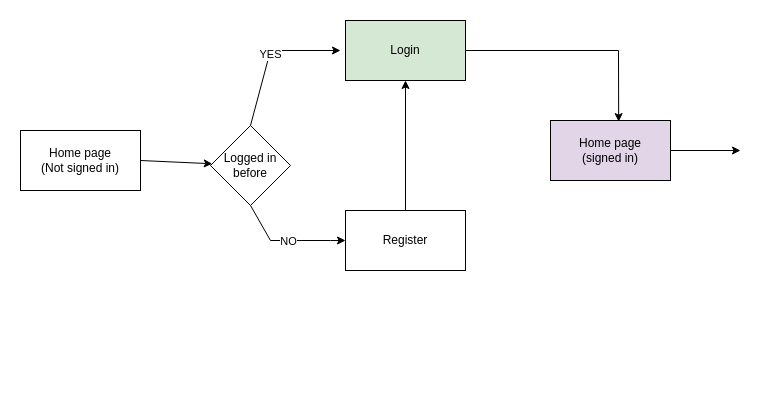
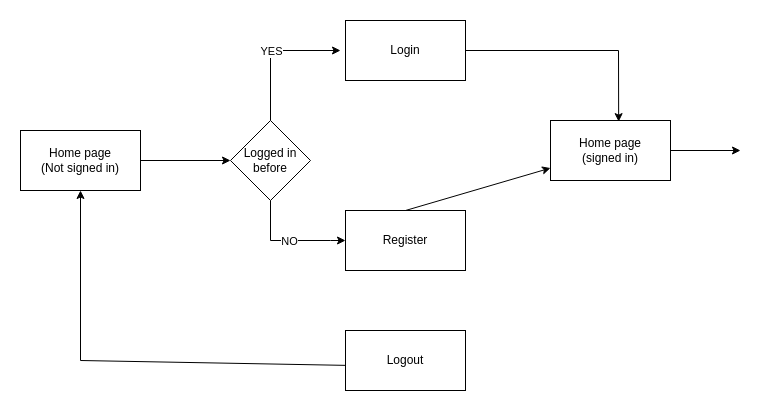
- <mxCell id="3" value="Login" style="rounded=0;whiteSpace=wrap;html=1;fillColor=#d5e8d4;" vertex="1" parent="1"><mxGeometry x="345" y="20" width="120" height="60" as="geometry" /></mxCell>
+ <mxCell id="3" value="Login" style="rounded=0;whiteSpace=wrap;html=1;" vertex="1" parent="1"><mxGeometry x="345" y="20" width="120" height="60" as="geometry" /></mxCell>
- <mxCell id="7" value="" style="endArrow=classic;html=1;rounded=0;exitX=0.5;exitY=0;exitDx=0;exitDy=0;entryX=0.5;entryY=1;entryDx=0;entryDy=0;" edge="1" parent="1" source="6" target="3"><mxGeometry width="50" height="50" relative="1" as="geometry"><mxPoint x="490" y="130" as="sourcePoint" /><mxPoint x="540" y="80" as="targetPoint" /></mxGeometry></mxCell>
+ <mxCell id="7" value="" style="endArrow=classic;html=1;rounded=0;exitX=0.5;exitY=0;exitDx=0;exitDy=0;" edge="1" parent="1" source="6" target="12"><mxGeometry width="50" height="50" relative="1" as="geometry"><mxPoint x="490" y="130" as="sourcePoint" /><mxPoint x="540" y="80" as="targetPoint" /></mxGeometry></mxCell>
- <mxCell id="12" value="Home page &lt;br&gt;(signed in)" style="rounded=0;whiteSpace=wrap;html=1;fillColor=#e1d5e7;" vertex="1" parent="1"><mxGeometry x="550" y="120" width="120" height="60" as="geometry" /></mxCell>
+ <mxCell id="12" value="Home page &lt;br&gt;(signed in)" style="rounded=0;whiteSpace=wrap;html=1;" vertex="1" parent="1"><mxGeometry x="550" y="120" width="120" height="60" as="geometry" /></mxCell>
- <mxCell id="4" value="Logged in before" style="rhombus;whiteSpace=wrap;html=1;" vertex="1" parent="1"><mxGeometry x="210" y="125" width="80" height="80" as="geometry" /></mxCell>
+ <mxCell id="4" value="Logged in before" style="rhombus;whiteSpace=wrap;html=1;" vertex="1" parent="1"><mxGeometry x="230" y="120" width="80" height="80" as="geometry" /></mxCell>
+ <mxCell id="15" value="" style="endArrow=classic;html=1;rounded=0;entryX=0.5;entryY=1;entryDx=0;entryDy=0;exitX=0;exitY=0.581;exitDx=0;exitDy=0;exitPerimeter=0;" edge="1" parent="1" source="14" target="2"><mxGeometry width="50" height="50" relative="1" as="geometry"><mxPoint x="170" y="260" as="sourcePoint" /><mxPoint x="220" y="210" as="targetPoint" /><Array as="points"><mxPoint x="80" y="360" /></Array></mxGeometry></mxCell>
+ <mxCell id="14" value="Logout" style="rounded=0;whiteSpace=wrap;html=1;" vertex="1" parent="1"><mxGeometry x="345" y="330" width="120" height="60" as="geometry" /></mxCell>
